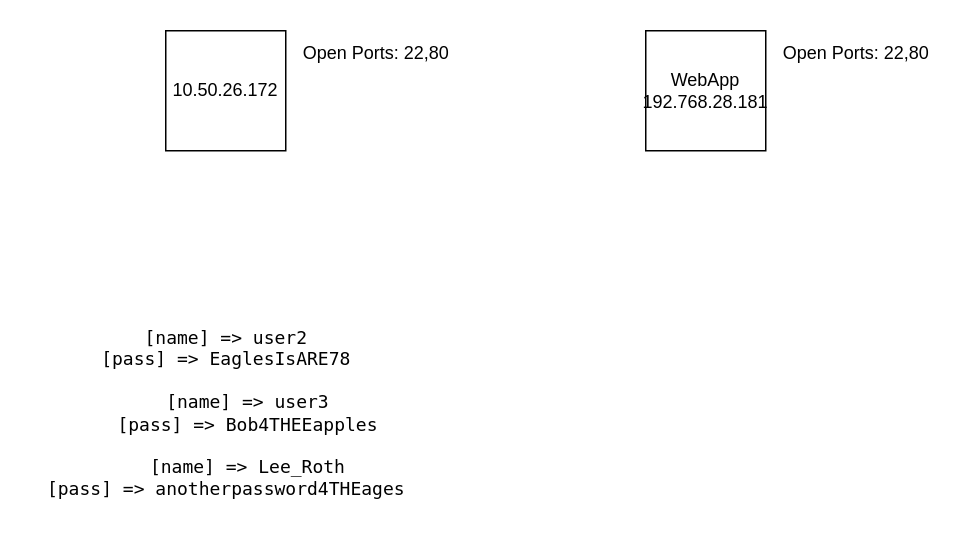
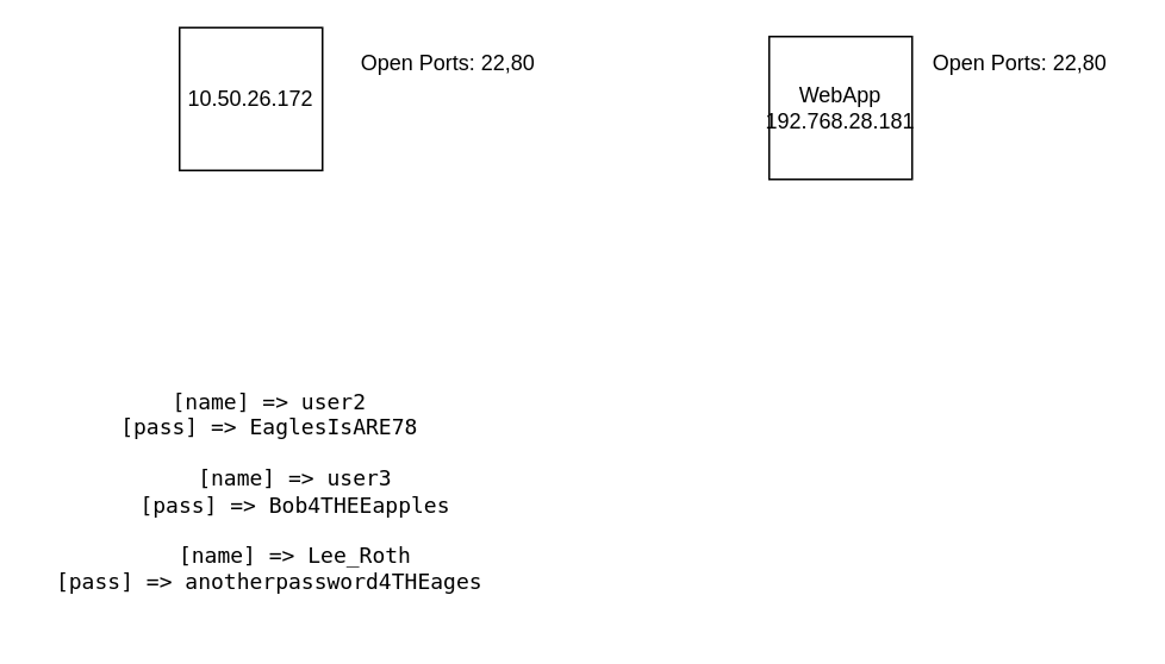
- <mxCell id="2" value="10.50.26.172" style="whiteSpace=wrap;html=1;aspect=fixed;" vertex="1" parent="1"><mxGeometry x="110" y="20" width="80" height="80" as="geometry" /></mxCell>
+ <mxCell id="2" value="10.50.26.172" style="whiteSpace=wrap;html=1;aspect=fixed;" vertex="1" parent="1"><mxGeometry x="100" y="15" width="80" height="80" as="geometry" /></mxCell>
